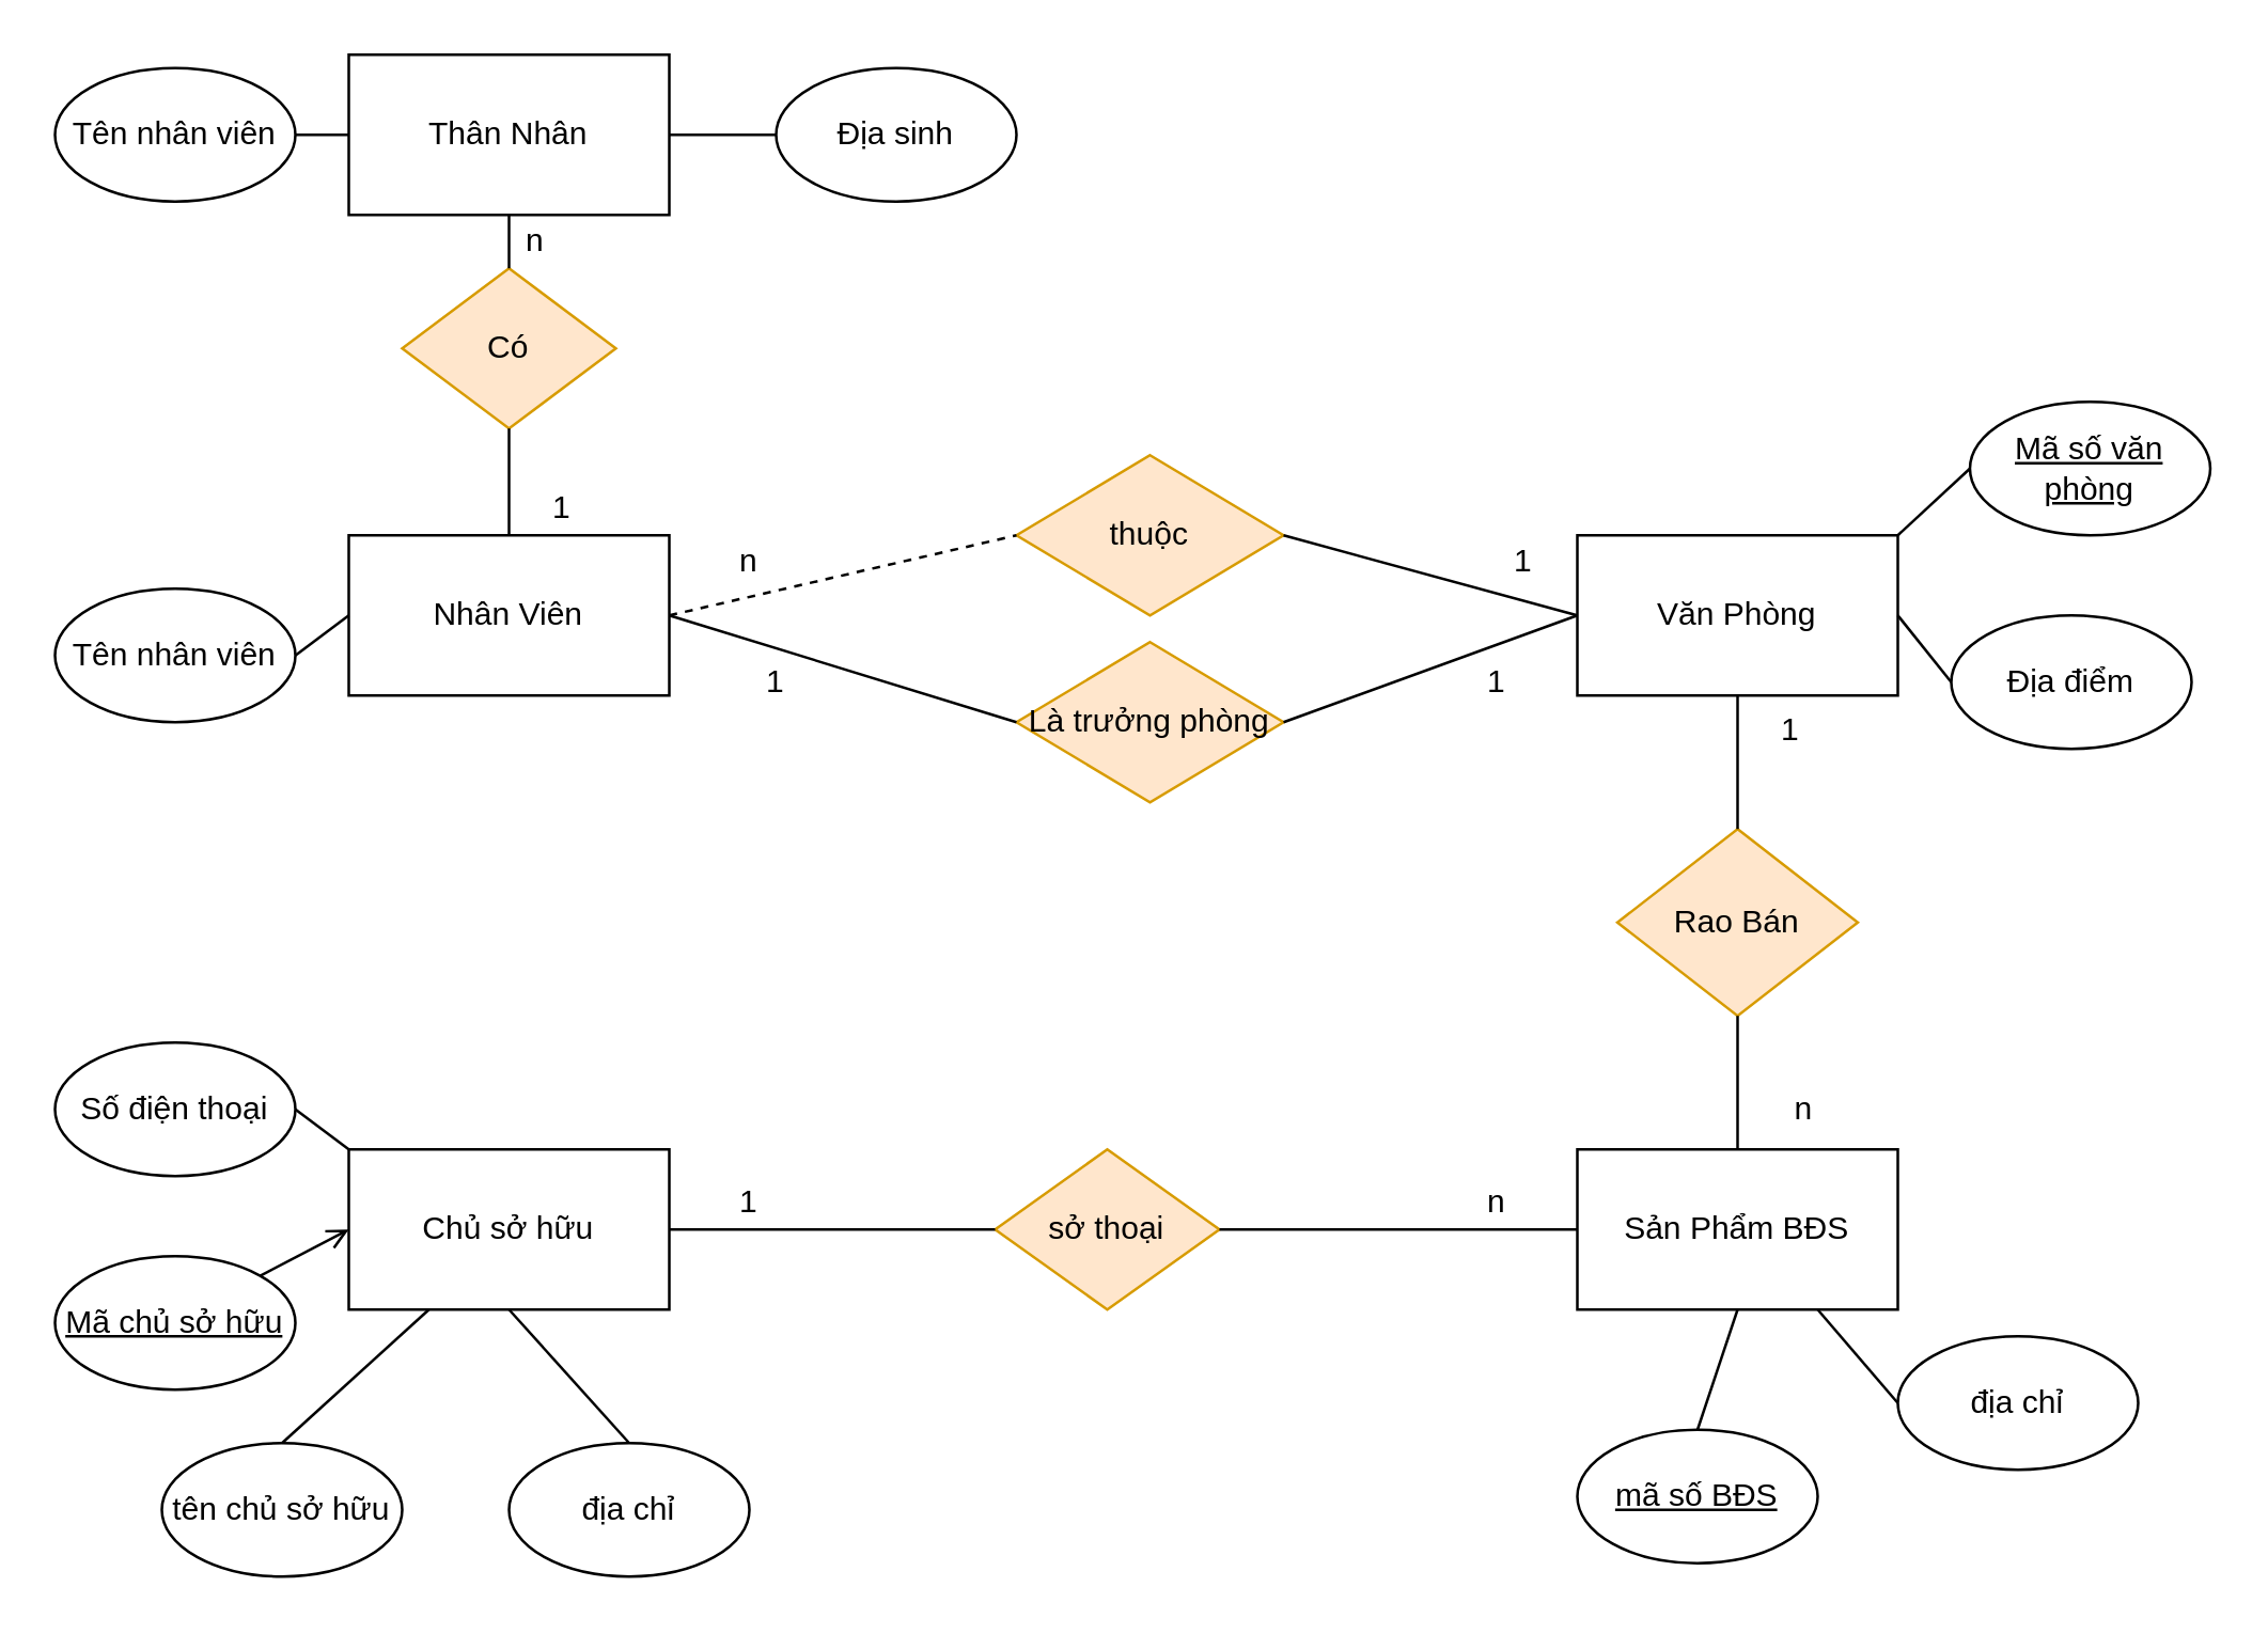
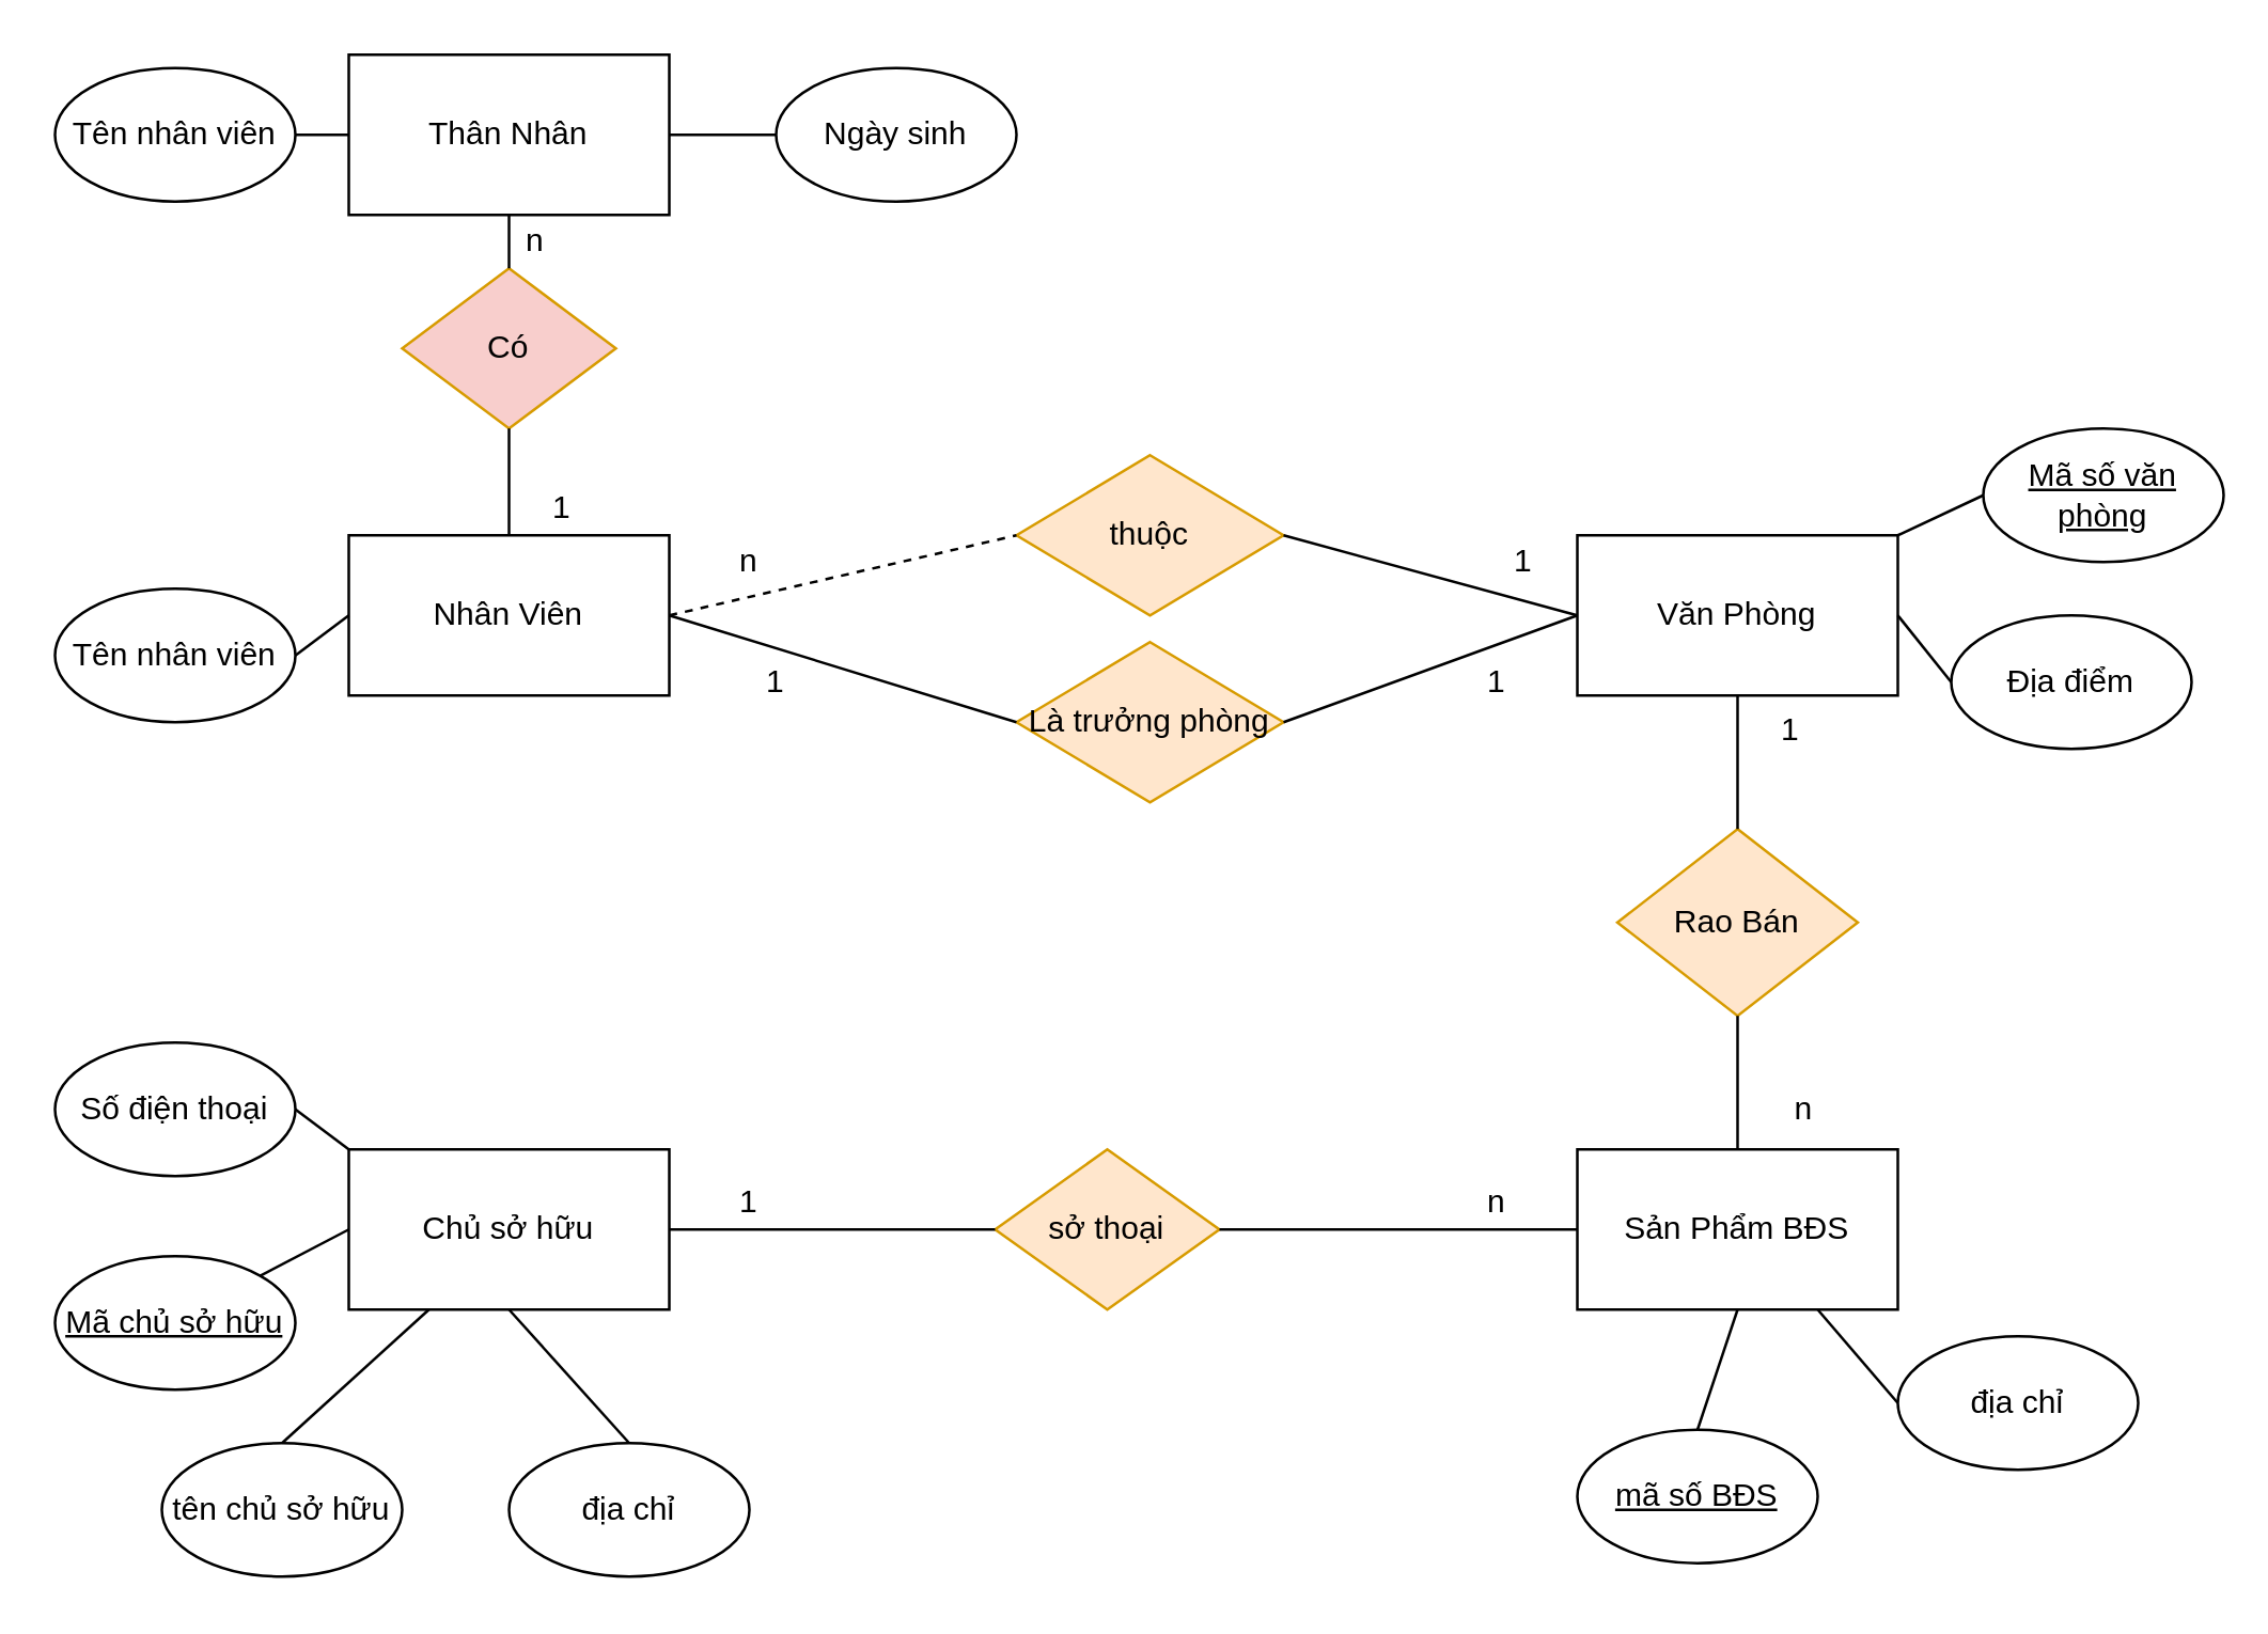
- <mxCell id="41" value="Địa sinh" style="ellipse;whiteSpace=wrap;html=1;" vertex="1" parent="1"><mxGeometry x="290" y="25" width="90" height="50" as="geometry" /></mxCell>
+ <mxCell id="41" value="Ngày sinh" style="ellipse;whiteSpace=wrap;html=1;" vertex="1" parent="1"><mxGeometry x="290" y="25" width="90" height="50" as="geometry" /></mxCell>
- <mxCell id="8" value="Có" style="rhombus;whiteSpace=wrap;html=1;fillColor=#ffe6cc;strokeColor=#d79b00;" vertex="1" parent="1"><mxGeometry x="150" y="100" width="80" height="60" as="geometry" /></mxCell>
+ <mxCell id="8" value="Có" style="rhombus;whiteSpace=wrap;html=1;fillColor=#f8cecc;strokeColor=#d79b00;" vertex="1" parent="1"><mxGeometry x="150" y="100" width="80" height="60" as="geometry" /></mxCell>
- <mxCell id="28" value="&lt;u&gt;Mã số văn phòng&lt;/u&gt;" style="ellipse;whiteSpace=wrap;html=1;" vertex="1" parent="1"><mxGeometry x="737" y="150" width="90" height="50" as="geometry" /></mxCell>
+ <mxCell id="28" value="&lt;u&gt;Mã số văn phòng&lt;/u&gt;" style="ellipse;whiteSpace=wrap;html=1;" vertex="1" parent="1"><mxGeometry x="742" y="160" width="90" height="50" as="geometry" /></mxCell>
- <mxCell id="33" value="" style="endArrow=open;html=1;exitX=1;exitY=0;exitDx=0;exitDy=0;entryX=0;entryY=0.5;entryDx=0;entryDy=0;" edge="1" parent="1" source="23" target="10"><mxGeometry width="50" height="50" relative="1" as="geometry"><mxPoint x="280" y="490" as="sourcePoint" /><mxPoint x="400" y="500" as="targetPoint" /></mxGeometry></mxCell>
+ <mxCell id="33" value="" style="endArrow=none;html=1;exitX=1;exitY=0;exitDx=0;exitDy=0;entryX=0;entryY=0.5;entryDx=0;entryDy=0;" edge="1" parent="1" source="23" target="10"><mxGeometry width="50" height="50" relative="1" as="geometry"><mxPoint x="280" y="490" as="sourcePoint" /><mxPoint x="400" y="500" as="targetPoint" /></mxGeometry></mxCell>
